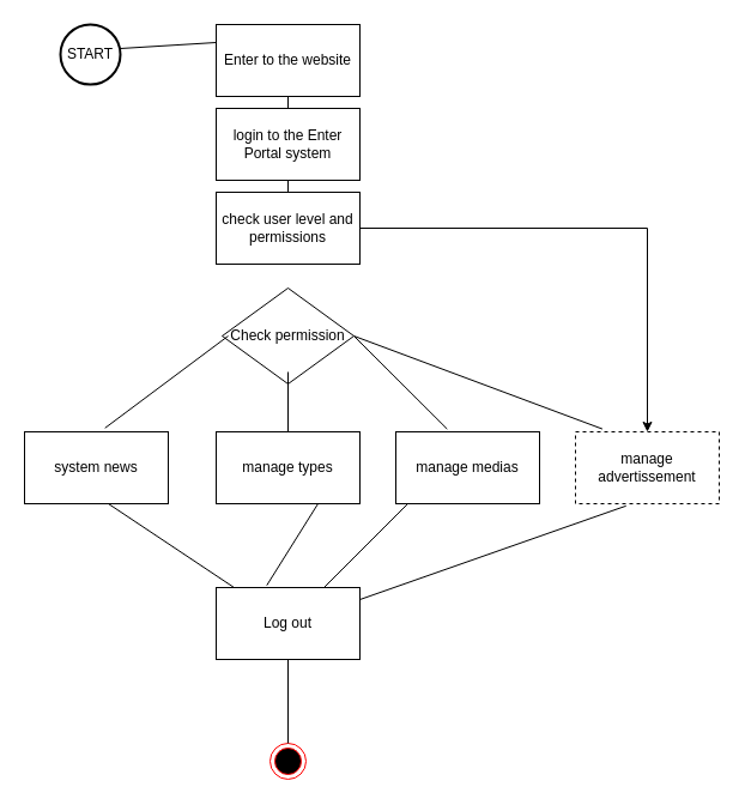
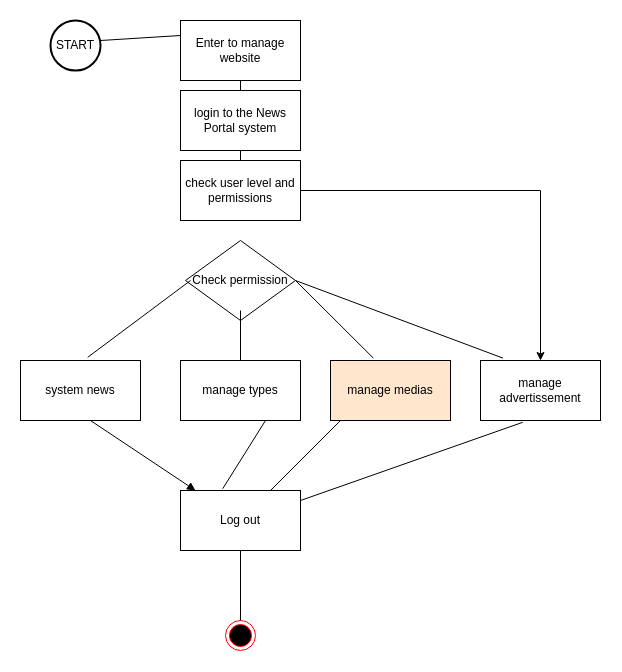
- <mxCell id="3" value="Enter to the website" style="rounded=0;whiteSpace=wrap;html=1;fontSize=12;horizontal=1;" vertex="1" parent="1"><mxGeometry x="180" y="20" width="120" height="60" as="geometry" /></mxCell>
+ <mxCell id="3" value="Enter to manage website" style="rounded=0;whiteSpace=wrap;html=1;fontSize=12;horizontal=1;" vertex="1" parent="1"><mxGeometry x="180" y="20" width="120" height="60" as="geometry" /></mxCell>
- <mxCell id="10" value="login to the Enter Portal system" style="rounded=0;whiteSpace=wrap;html=1;fontSize=12;" vertex="1" parent="1"><mxGeometry x="180" y="90" width="120" height="60" as="geometry" /></mxCell>
+ <mxCell id="10" value="login to the News Portal system" style="rounded=0;whiteSpace=wrap;html=1;fontSize=12;" vertex="1" parent="1"><mxGeometry x="180" y="90" width="120" height="60" as="geometry" /></mxCell>
- <mxCell id="9" value="manage medias" style="rounded=0;whiteSpace=wrap;html=1;fontSize=12;" vertex="1" parent="1"><mxGeometry x="330" y="360" width="120" height="60" as="geometry" /></mxCell>
+ <mxCell id="9" value="manage medias" style="rounded=0;whiteSpace=wrap;html=1;fontSize=12;fillColor=#ffe6cc;" vertex="1" parent="1"><mxGeometry x="330" y="360" width="120" height="60" as="geometry" /></mxCell>
- <mxCell id="8" value="manage advertissement" style="rounded=0;whiteSpace=wrap;html=1;fontSize=12;dashed=1;" vertex="1" parent="1"><mxGeometry x="480" y="360" width="120" height="60" as="geometry" /></mxCell>
+ <mxCell id="8" value="manage advertissement" style="rounded=0;whiteSpace=wrap;html=1;fontSize=12;" vertex="1" parent="1"><mxGeometry x="480" y="360" width="120" height="60" as="geometry" /></mxCell>
- <mxCell id="18" value="" style="endArrow=none;html=1;rounded=0;fontSize=12;exitX=0.583;exitY=1;exitDx=0;exitDy=0;exitPerimeter=0;" edge="1" parent="1" source="4" target="19"><mxGeometry width="50" height="50" relative="1" as="geometry"><mxPoint x="110" y="470" as="sourcePoint" /><mxPoint x="160" y="420" as="targetPoint" /></mxGeometry></mxCell>
+ <mxCell id="18" value="" style="endArrow=block;html=1;rounded=0;fontSize=12;exitX=0.583;exitY=1;exitDx=0;exitDy=0;exitPerimeter=0;" edge="1" parent="1" source="4" target="19"><mxGeometry width="50" height="50" relative="1" as="geometry"><mxPoint x="110" y="470" as="sourcePoint" /><mxPoint x="160" y="420" as="targetPoint" /></mxGeometry></mxCell>
